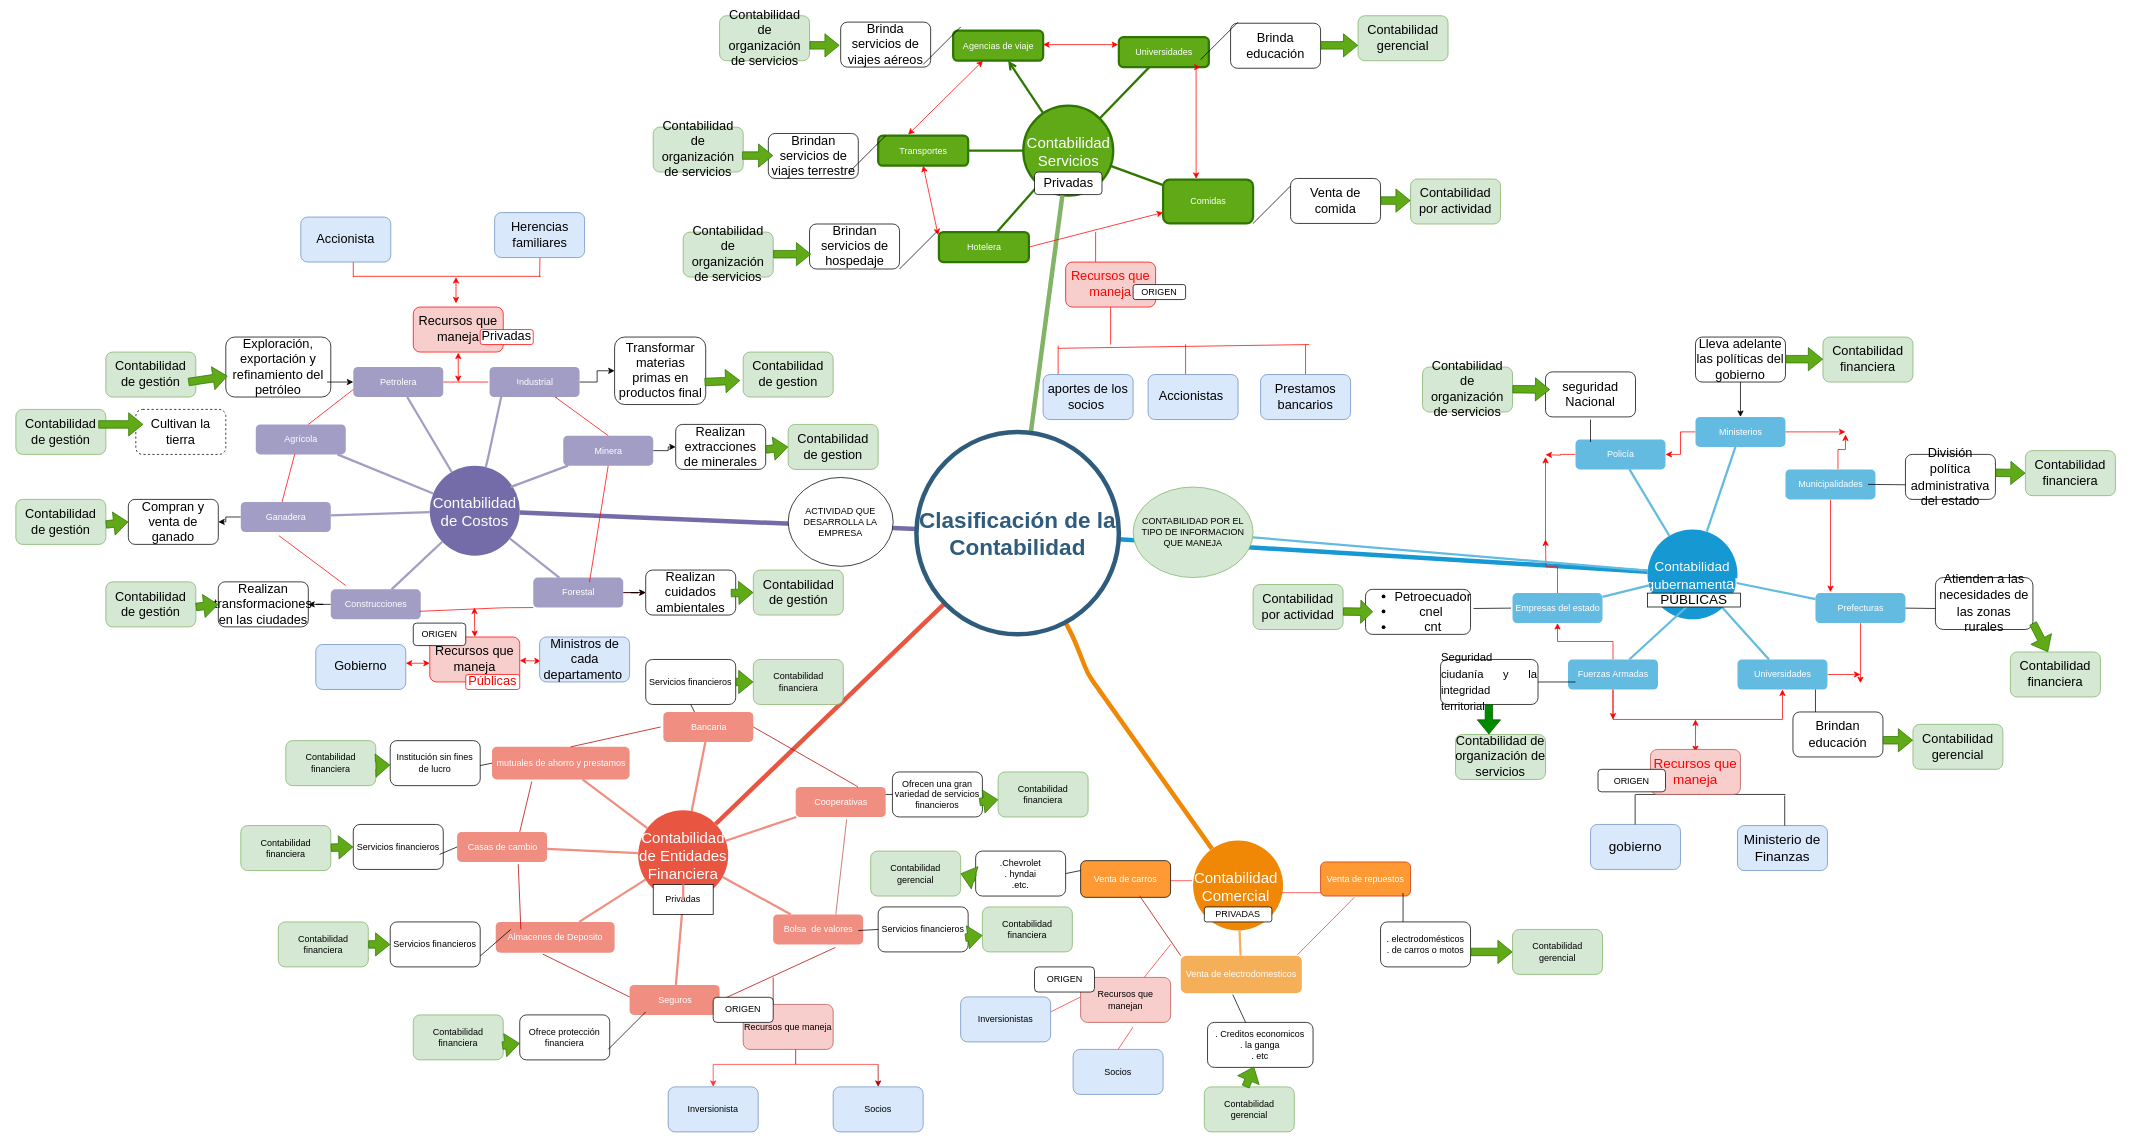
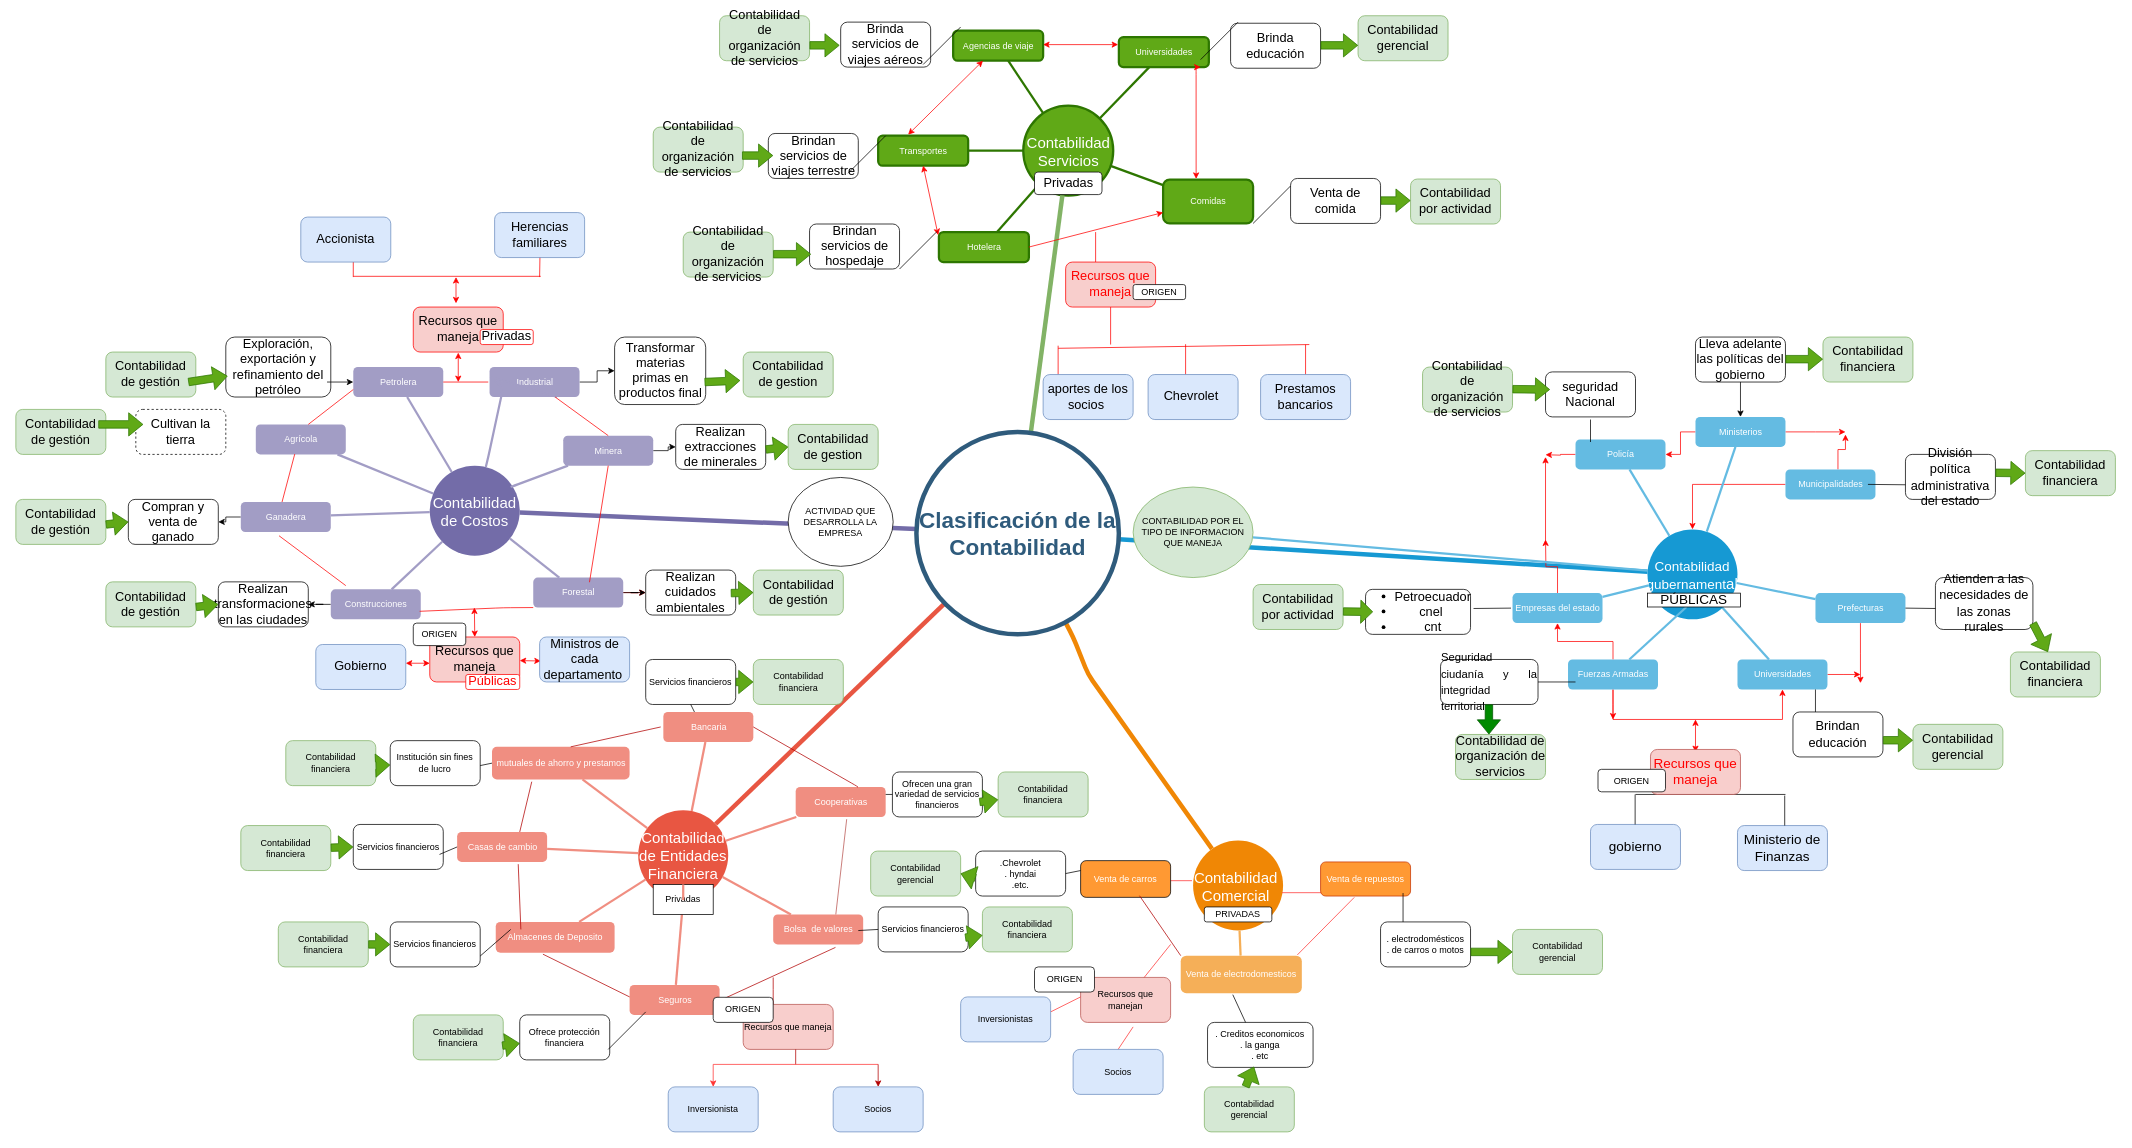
- <mxCell id="18" value="" style="edgeStyle=none;endArrow=open;strokeWidth=3;strokeColor=#2D7600;html=1;fillColor=#60a917;" parent="1" source="2" target="13" edge="1"><mxGeometry x="3.5" y="21.5" width="100" height="100" as="geometry"><mxPoint x="263.5" y="20.5" as="sourcePoint" /><mxPoint x="363.5" y="-79.5" as="targetPoint" /></mxGeometry></mxCell>
+ <mxCell id="18" value="" style="edgeStyle=none;endArrow=none;strokeWidth=3;strokeColor=#2D7600;html=1;fillColor=#60a917;" parent="1" source="2" target="13" edge="1"><mxGeometry x="3.5" y="21.5" width="100" height="100" as="geometry"><mxPoint x="263.5" y="20.5" as="sourcePoint" /><mxPoint x="363.5" y="-79.5" as="targetPoint" /></mxGeometry></mxCell>
- <mxCell id="137" value="Accionistas&amp;nbsp;" style="rounded=1;whiteSpace=wrap;html=1;strokeColor=#6c8ebf;fontSize=17;fillColor=#dae8fc;" parent="1" vertex="1"><mxGeometry x="1530" y="499" width="120" height="60" as="geometry" /></mxCell>
+ <mxCell id="137" value="Chevrolet&amp;nbsp;" style="rounded=1;whiteSpace=wrap;html=1;strokeColor=#6c8ebf;fontSize=17;fillColor=#dae8fc;" parent="1" vertex="1"><mxGeometry x="1530" y="499" width="120" height="60" as="geometry" /></mxCell>
- <mxCell id="27" value="" style="edgeStyle=orthogonalEdgeStyle;rounded=0;orthogonalLoop=1;jettySize=auto;html=1;fontSize=18;entryX=0.167;entryY=-0.037;entryDx=0;entryDy=0;entryPerimeter=0;strokeColor=#FF0000;" parent="1" source="29" target="31" edge="1"><mxGeometry relative="1" as="geometry"><mxPoint x="2440" y="745.5" as="targetPoint" /></mxGeometry></mxCell>
+ <mxCell id="27" value="" style="edgeStyle=orthogonalEdgeStyle;rounded=0;orthogonalLoop=1;jettySize=auto;html=1;fontSize=18;strokeColor=#FF0000;" parent="1" source="29" target="3" edge="1"><mxGeometry relative="1" as="geometry"><mxPoint x="2440" y="745.5" as="targetPoint" /></mxGeometry></mxCell>
